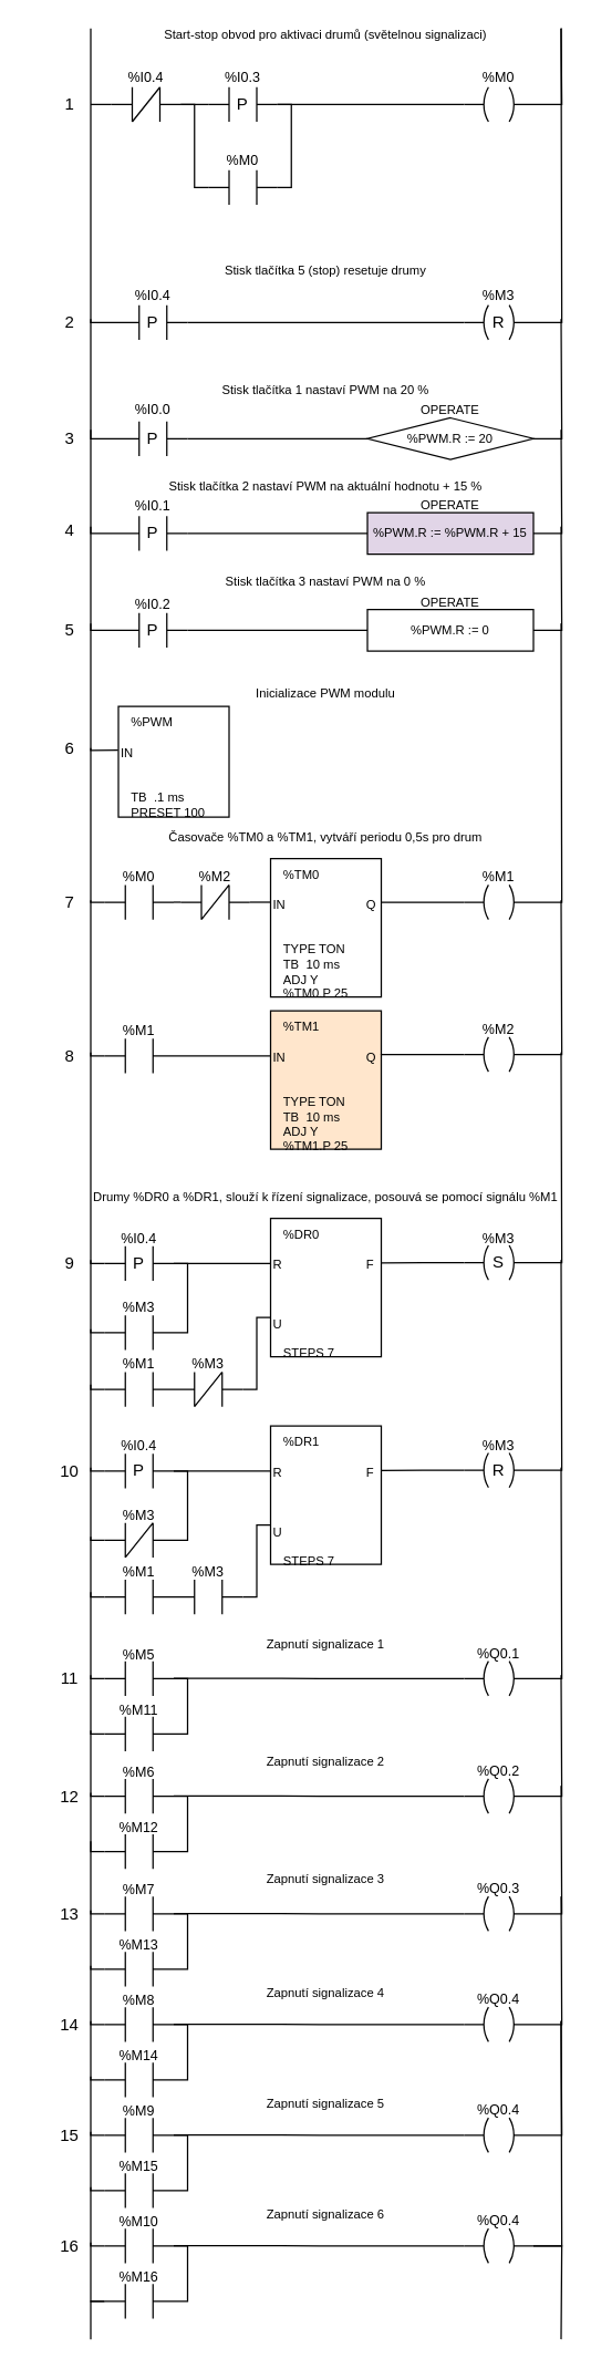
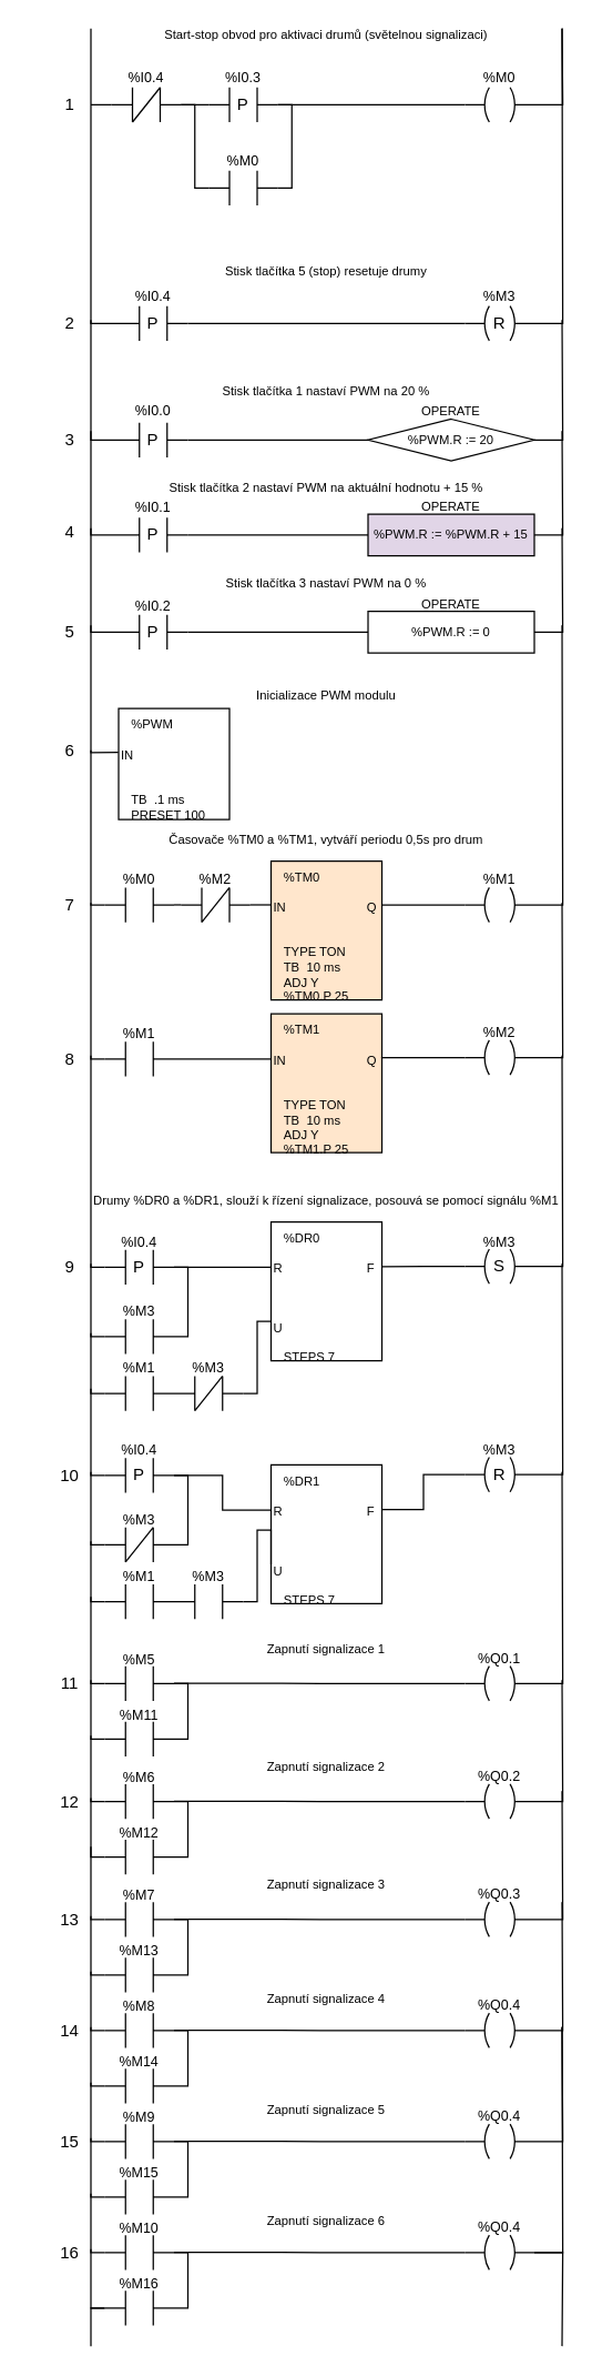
- <mxCell id="58" value="&amp;nbsp; &amp;nbsp;%TM0&lt;br&gt;&lt;br&gt;IN&lt;span style=&quot;white-space: pre&quot;&gt;&#09;&lt;/span&gt;&lt;span style=&quot;white-space: pre&quot;&gt;&#09;&lt;/span&gt;&lt;span style=&quot;white-space: pre&quot;&gt;&#09;&lt;/span&gt;&amp;nbsp; &amp;nbsp;Q&lt;br&gt;&lt;br&gt;&lt;br&gt;&amp;nbsp; &amp;nbsp;TYPE TON&lt;br&gt;&amp;nbsp; &amp;nbsp;TB&amp;nbsp; 10 ms&lt;br&gt;&amp;nbsp; &amp;nbsp;ADJ Y&lt;br&gt;&amp;nbsp; &amp;nbsp;%TM0.P 25" style="rounded=0;whiteSpace=wrap;html=1;fontSize=9;align=left;verticalAlign=top;strokeWidth=1;" vertex="1" parent="1"><mxGeometry x="195" y="620" width="80" height="100" as="geometry" /></mxCell>
+ <mxCell id="58" value="&amp;nbsp; &amp;nbsp;%TM0&lt;br&gt;&lt;br&gt;IN&lt;span style=&quot;white-space: pre&quot;&gt;&#09;&lt;/span&gt;&lt;span style=&quot;white-space: pre&quot;&gt;&#09;&lt;/span&gt;&lt;span style=&quot;white-space: pre&quot;&gt;&#09;&lt;/span&gt;&amp;nbsp; &amp;nbsp;Q&lt;br&gt;&lt;br&gt;&lt;br&gt;&amp;nbsp; &amp;nbsp;TYPE TON&lt;br&gt;&amp;nbsp; &amp;nbsp;TB&amp;nbsp; 10 ms&lt;br&gt;&amp;nbsp; &amp;nbsp;ADJ Y&lt;br&gt;&amp;nbsp; &amp;nbsp;%TM0.P 25" style="rounded=0;whiteSpace=wrap;html=1;fontSize=9;align=left;verticalAlign=top;strokeWidth=1;fillColor=#ffe6cc;" vertex="1" parent="1"><mxGeometry x="195" y="620" width="80" height="100" as="geometry" /></mxCell>
- <mxCell id="103" value="&amp;nbsp; &amp;nbsp;%DR1&lt;br&gt;&lt;br&gt;R&lt;span style=&quot;white-space: pre&quot;&gt;&#09;&lt;/span&gt;&lt;span style=&quot;white-space: pre&quot;&gt;&#09;&lt;/span&gt;&lt;span style=&quot;white-space: pre&quot;&gt;&#09;&lt;/span&gt;&amp;nbsp; &amp;nbsp;F&lt;br&gt;&lt;br&gt;&lt;br&gt;&amp;nbsp;&lt;br&gt;U&lt;br&gt;&amp;nbsp;&lt;br&gt;&amp;nbsp; &amp;nbsp;STEPS 7" style="rounded=0;whiteSpace=wrap;html=1;fontSize=9;align=left;verticalAlign=top;strokeWidth=1;" vertex="1" parent="1"><mxGeometry x="195" y="1030" width="80" height="100" as="geometry" /></mxCell>
+ <mxCell id="103" value="&amp;nbsp; &amp;nbsp;%DR1&lt;br&gt;&lt;br&gt;R&lt;span style=&quot;white-space: pre&quot;&gt;&#09;&lt;/span&gt;&lt;span style=&quot;white-space: pre&quot;&gt;&#09;&lt;/span&gt;&lt;span style=&quot;white-space: pre&quot;&gt;&#09;&lt;/span&gt;&amp;nbsp; &amp;nbsp;F&lt;br&gt;&lt;br&gt;&lt;br&gt;&amp;nbsp;&lt;br&gt;U&lt;br&gt;&amp;nbsp;&lt;br&gt;&amp;nbsp; &amp;nbsp;STEPS 7" style="rounded=0;whiteSpace=wrap;html=1;fontSize=9;align=left;verticalAlign=top;strokeWidth=1;" vertex="1" parent="1"><mxGeometry x="195" y="1055" width="80" height="100" as="geometry" /></mxCell>
